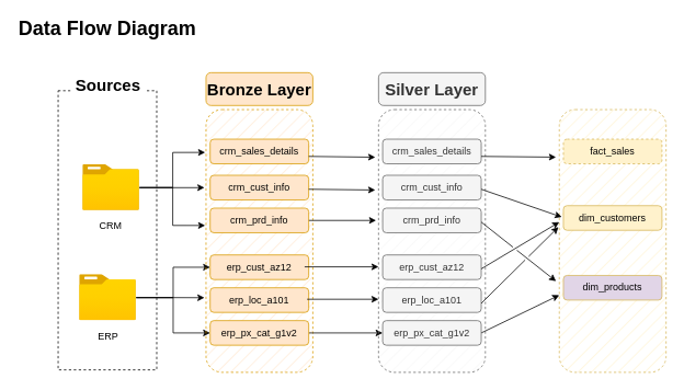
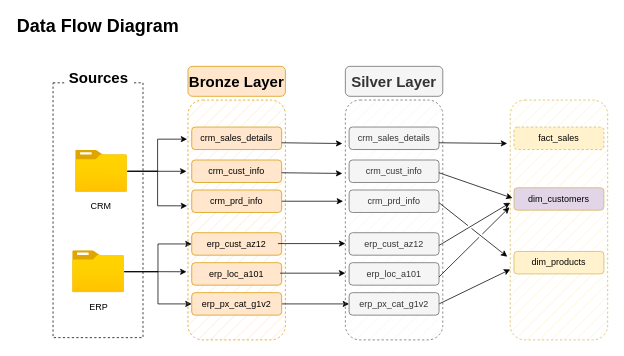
- <mxCell id="34" value="dim_customers" style="rounded=1;whiteSpace=wrap;html=1;fillColor=#fff2cc;strokeColor=#d6b656;" vertex="1" parent="1"><mxGeometry x="685" y="250" width="120" height="30" as="geometry" /></mxCell>
+ <mxCell id="34" value="dim_customers" style="rounded=1;whiteSpace=wrap;html=1;fillColor=#e1d5e7;strokeColor=#d6b656;" vertex="1" parent="1"><mxGeometry x="685" y="250" width="120" height="30" as="geometry" /></mxCell>
- <mxCell id="35" value="dim_products" style="rounded=1;whiteSpace=wrap;html=1;fillColor=#e1d5e7;strokeColor=#d6b656;" vertex="1" parent="1"><mxGeometry x="685" y="335" width="120" height="30" as="geometry" /></mxCell>
+ <mxCell id="35" value="dim_products" style="rounded=1;whiteSpace=wrap;html=1;fillColor=#fff2cc;strokeColor=#d6b656;" vertex="1" parent="1"><mxGeometry x="685" y="335" width="120" height="30" as="geometry" /></mxCell>
